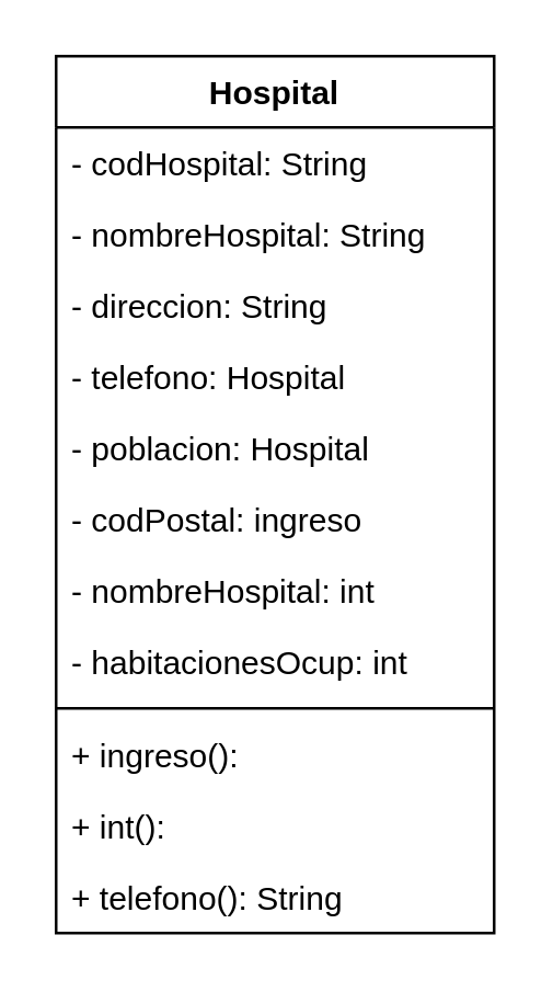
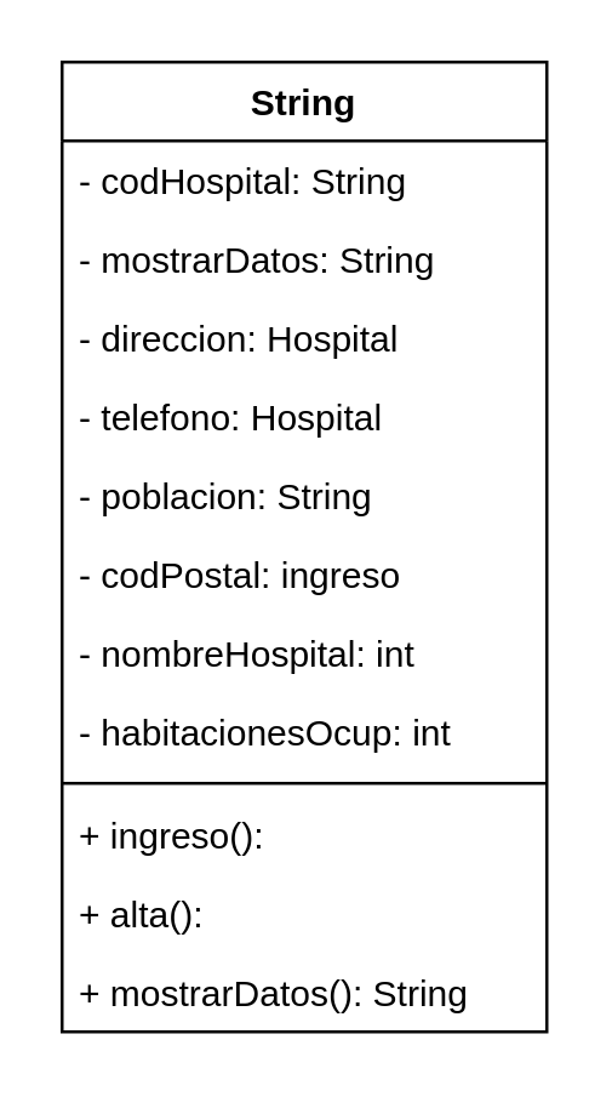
- <mxCell id="2" value="Hospital" style="swimlane;fontStyle=1;align=center;verticalAlign=top;childLayout=stackLayout;horizontal=1;startSize=26;horizontalStack=0;resizeParent=1;resizeParentMax=0;resizeLast=0;collapsible=1;marginBottom=0;whiteSpace=wrap;html=1;" vertex="1" parent="1"><mxGeometry x="20" y="20" width="160" height="320" as="geometry" /></mxCell>
+ <mxCell id="2" value="String" style="swimlane;fontStyle=1;align=center;verticalAlign=top;childLayout=stackLayout;horizontal=1;startSize=26;horizontalStack=0;resizeParent=1;resizeParentMax=0;resizeLast=0;collapsible=1;marginBottom=0;whiteSpace=wrap;html=1;" vertex="1" parent="1"><mxGeometry x="20" y="20" width="160" height="320" as="geometry" /></mxCell>
- <mxCell id="4" value="- nombreHospital: String" style="text;strokeColor=none;fillColor=none;align=left;verticalAlign=top;spacingLeft=4;spacingRight=4;overflow=hidden;rotatable=0;points=[[0,0.5],[1,0.5]];portConstraint=eastwest;whiteSpace=wrap;html=1;" vertex="1" parent="2"><mxGeometry y="52" width="160" height="26" as="geometry" /></mxCell>
+ <mxCell id="4" value="- mostrarDatos: String" style="text;strokeColor=none;fillColor=none;align=left;verticalAlign=top;spacingLeft=4;spacingRight=4;overflow=hidden;rotatable=0;points=[[0,0.5],[1,0.5]];portConstraint=eastwest;whiteSpace=wrap;html=1;" vertex="1" parent="2"><mxGeometry y="52" width="160" height="26" as="geometry" /></mxCell>
- <mxCell id="5" value="- direccion: String" style="text;strokeColor=none;fillColor=none;align=left;verticalAlign=top;spacingLeft=4;spacingRight=4;overflow=hidden;rotatable=0;points=[[0,0.5],[1,0.5]];portConstraint=eastwest;whiteSpace=wrap;html=1;" vertex="1" parent="2"><mxGeometry y="78" width="160" height="26" as="geometry" /></mxCell>
+ <mxCell id="5" value="- direccion: Hospital" style="text;strokeColor=none;fillColor=none;align=left;verticalAlign=top;spacingLeft=4;spacingRight=4;overflow=hidden;rotatable=0;points=[[0,0.5],[1,0.5]];portConstraint=eastwest;whiteSpace=wrap;html=1;" vertex="1" parent="2"><mxGeometry y="78" width="160" height="26" as="geometry" /></mxCell>
- <mxCell id="7" value="- poblacion: Hospital" style="text;strokeColor=none;fillColor=none;align=left;verticalAlign=top;spacingLeft=4;spacingRight=4;overflow=hidden;rotatable=0;points=[[0,0.5],[1,0.5]];portConstraint=eastwest;whiteSpace=wrap;html=1;" vertex="1" parent="2"><mxGeometry y="130" width="160" height="26" as="geometry" /></mxCell>
+ <mxCell id="7" value="- poblacion: String" style="text;strokeColor=none;fillColor=none;align=left;verticalAlign=top;spacingLeft=4;spacingRight=4;overflow=hidden;rotatable=0;points=[[0,0.5],[1,0.5]];portConstraint=eastwest;whiteSpace=wrap;html=1;" vertex="1" parent="2"><mxGeometry y="130" width="160" height="26" as="geometry" /></mxCell>
- <mxCell id="13" value="+ int():" style="text;strokeColor=none;fillColor=none;align=left;verticalAlign=top;spacingLeft=4;spacingRight=4;overflow=hidden;rotatable=0;points=[[0,0.5],[1,0.5]];portConstraint=eastwest;whiteSpace=wrap;html=1;" vertex="1" parent="2"><mxGeometry y="268" width="160" height="26" as="geometry" /></mxCell>
+ <mxCell id="13" value="+ alta():" style="text;strokeColor=none;fillColor=none;align=left;verticalAlign=top;spacingLeft=4;spacingRight=4;overflow=hidden;rotatable=0;points=[[0,0.5],[1,0.5]];portConstraint=eastwest;whiteSpace=wrap;html=1;" vertex="1" parent="2"><mxGeometry y="268" width="160" height="26" as="geometry" /></mxCell>
- <mxCell id="14" value="+ telefono(): String" style="text;strokeColor=none;fillColor=none;align=left;verticalAlign=top;spacingLeft=4;spacingRight=4;overflow=hidden;rotatable=0;points=[[0,0.5],[1,0.5]];portConstraint=eastwest;whiteSpace=wrap;html=1;" vertex="1" parent="2"><mxGeometry y="294" width="160" height="26" as="geometry" /></mxCell>
+ <mxCell id="14" value="+ mostrarDatos(): String" style="text;strokeColor=none;fillColor=none;align=left;verticalAlign=top;spacingLeft=4;spacingRight=4;overflow=hidden;rotatable=0;points=[[0,0.5],[1,0.5]];portConstraint=eastwest;whiteSpace=wrap;html=1;" vertex="1" parent="2"><mxGeometry y="294" width="160" height="26" as="geometry" /></mxCell>
